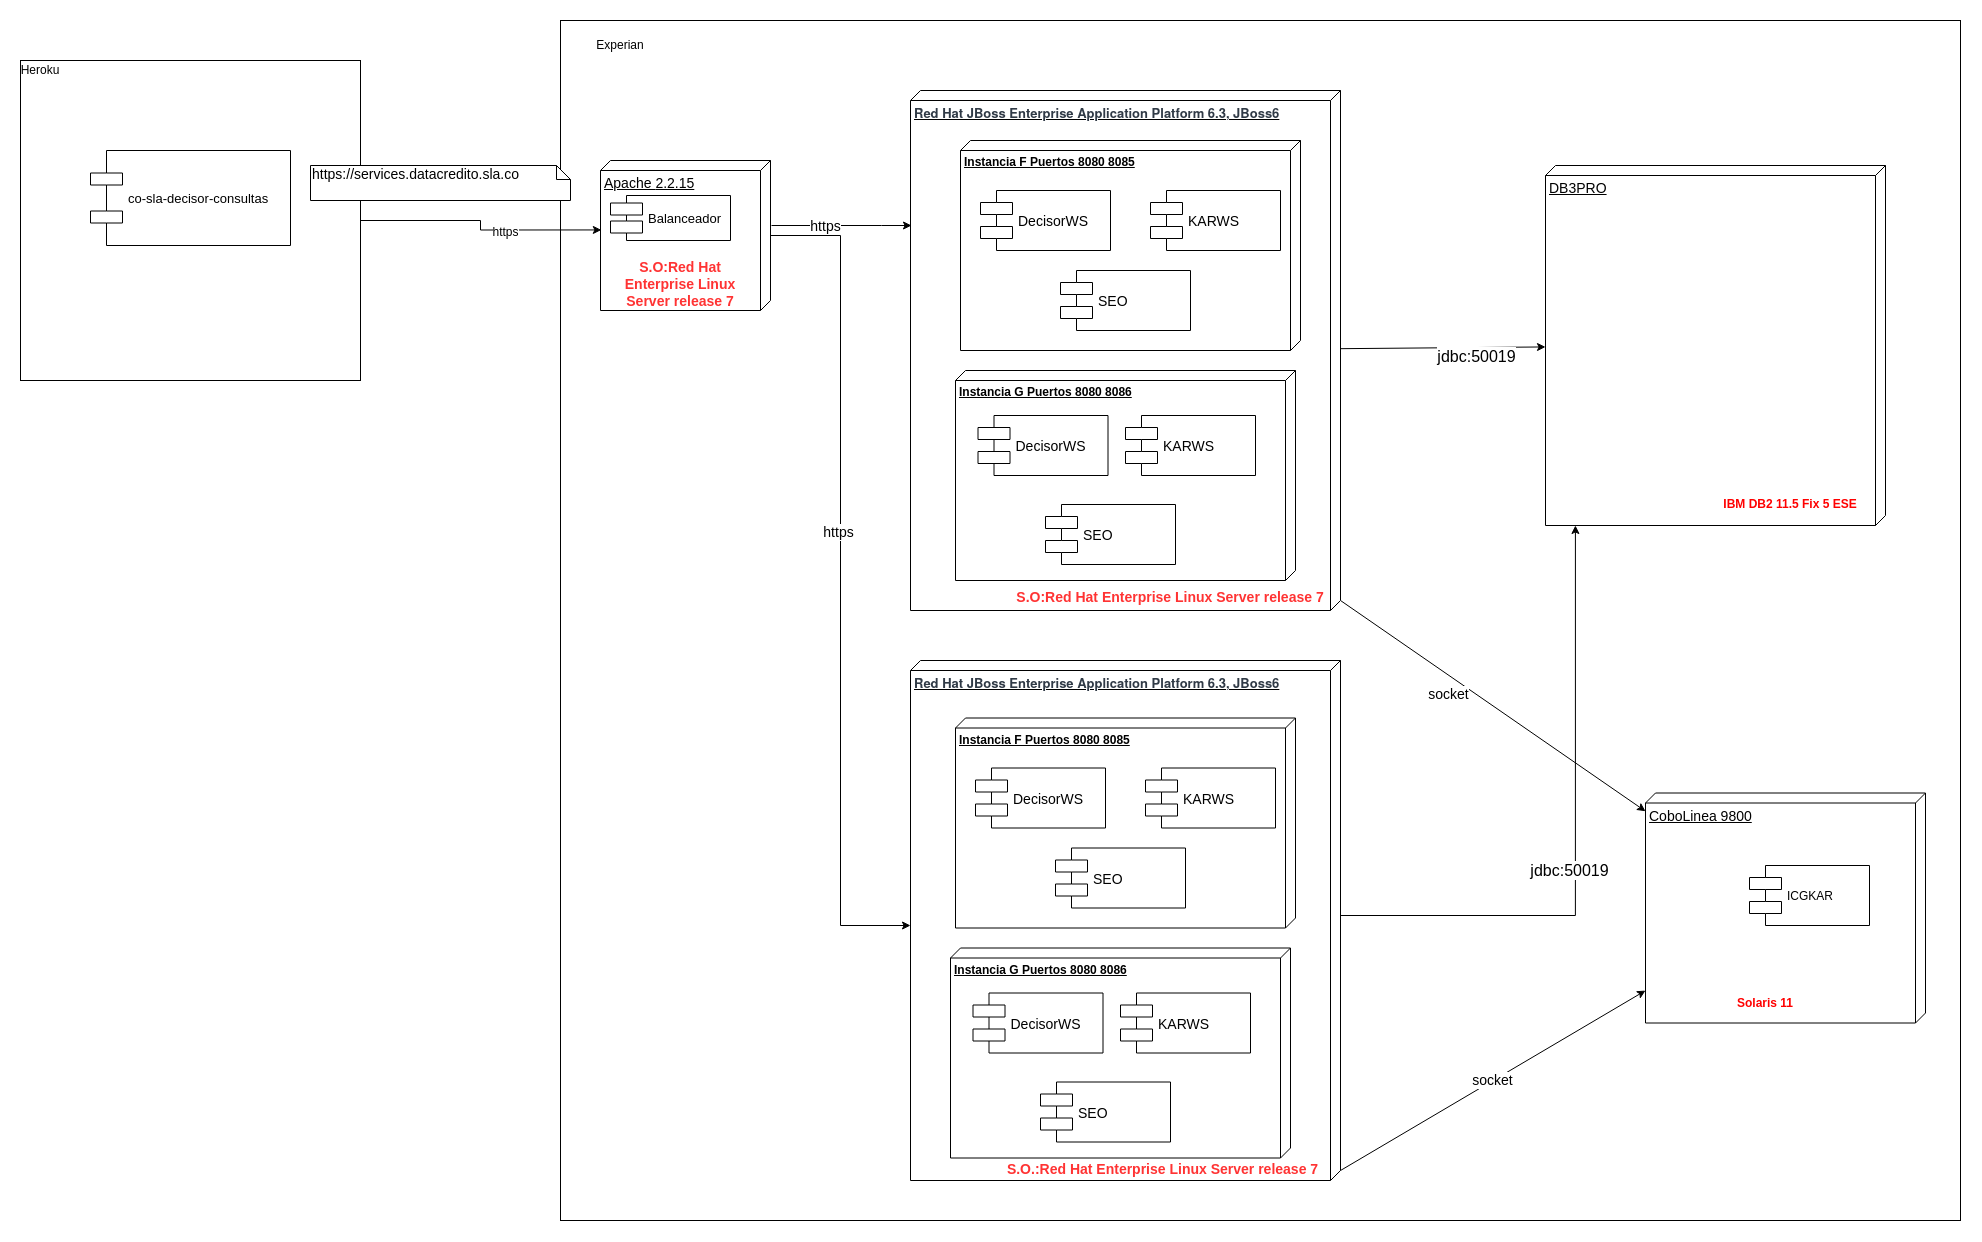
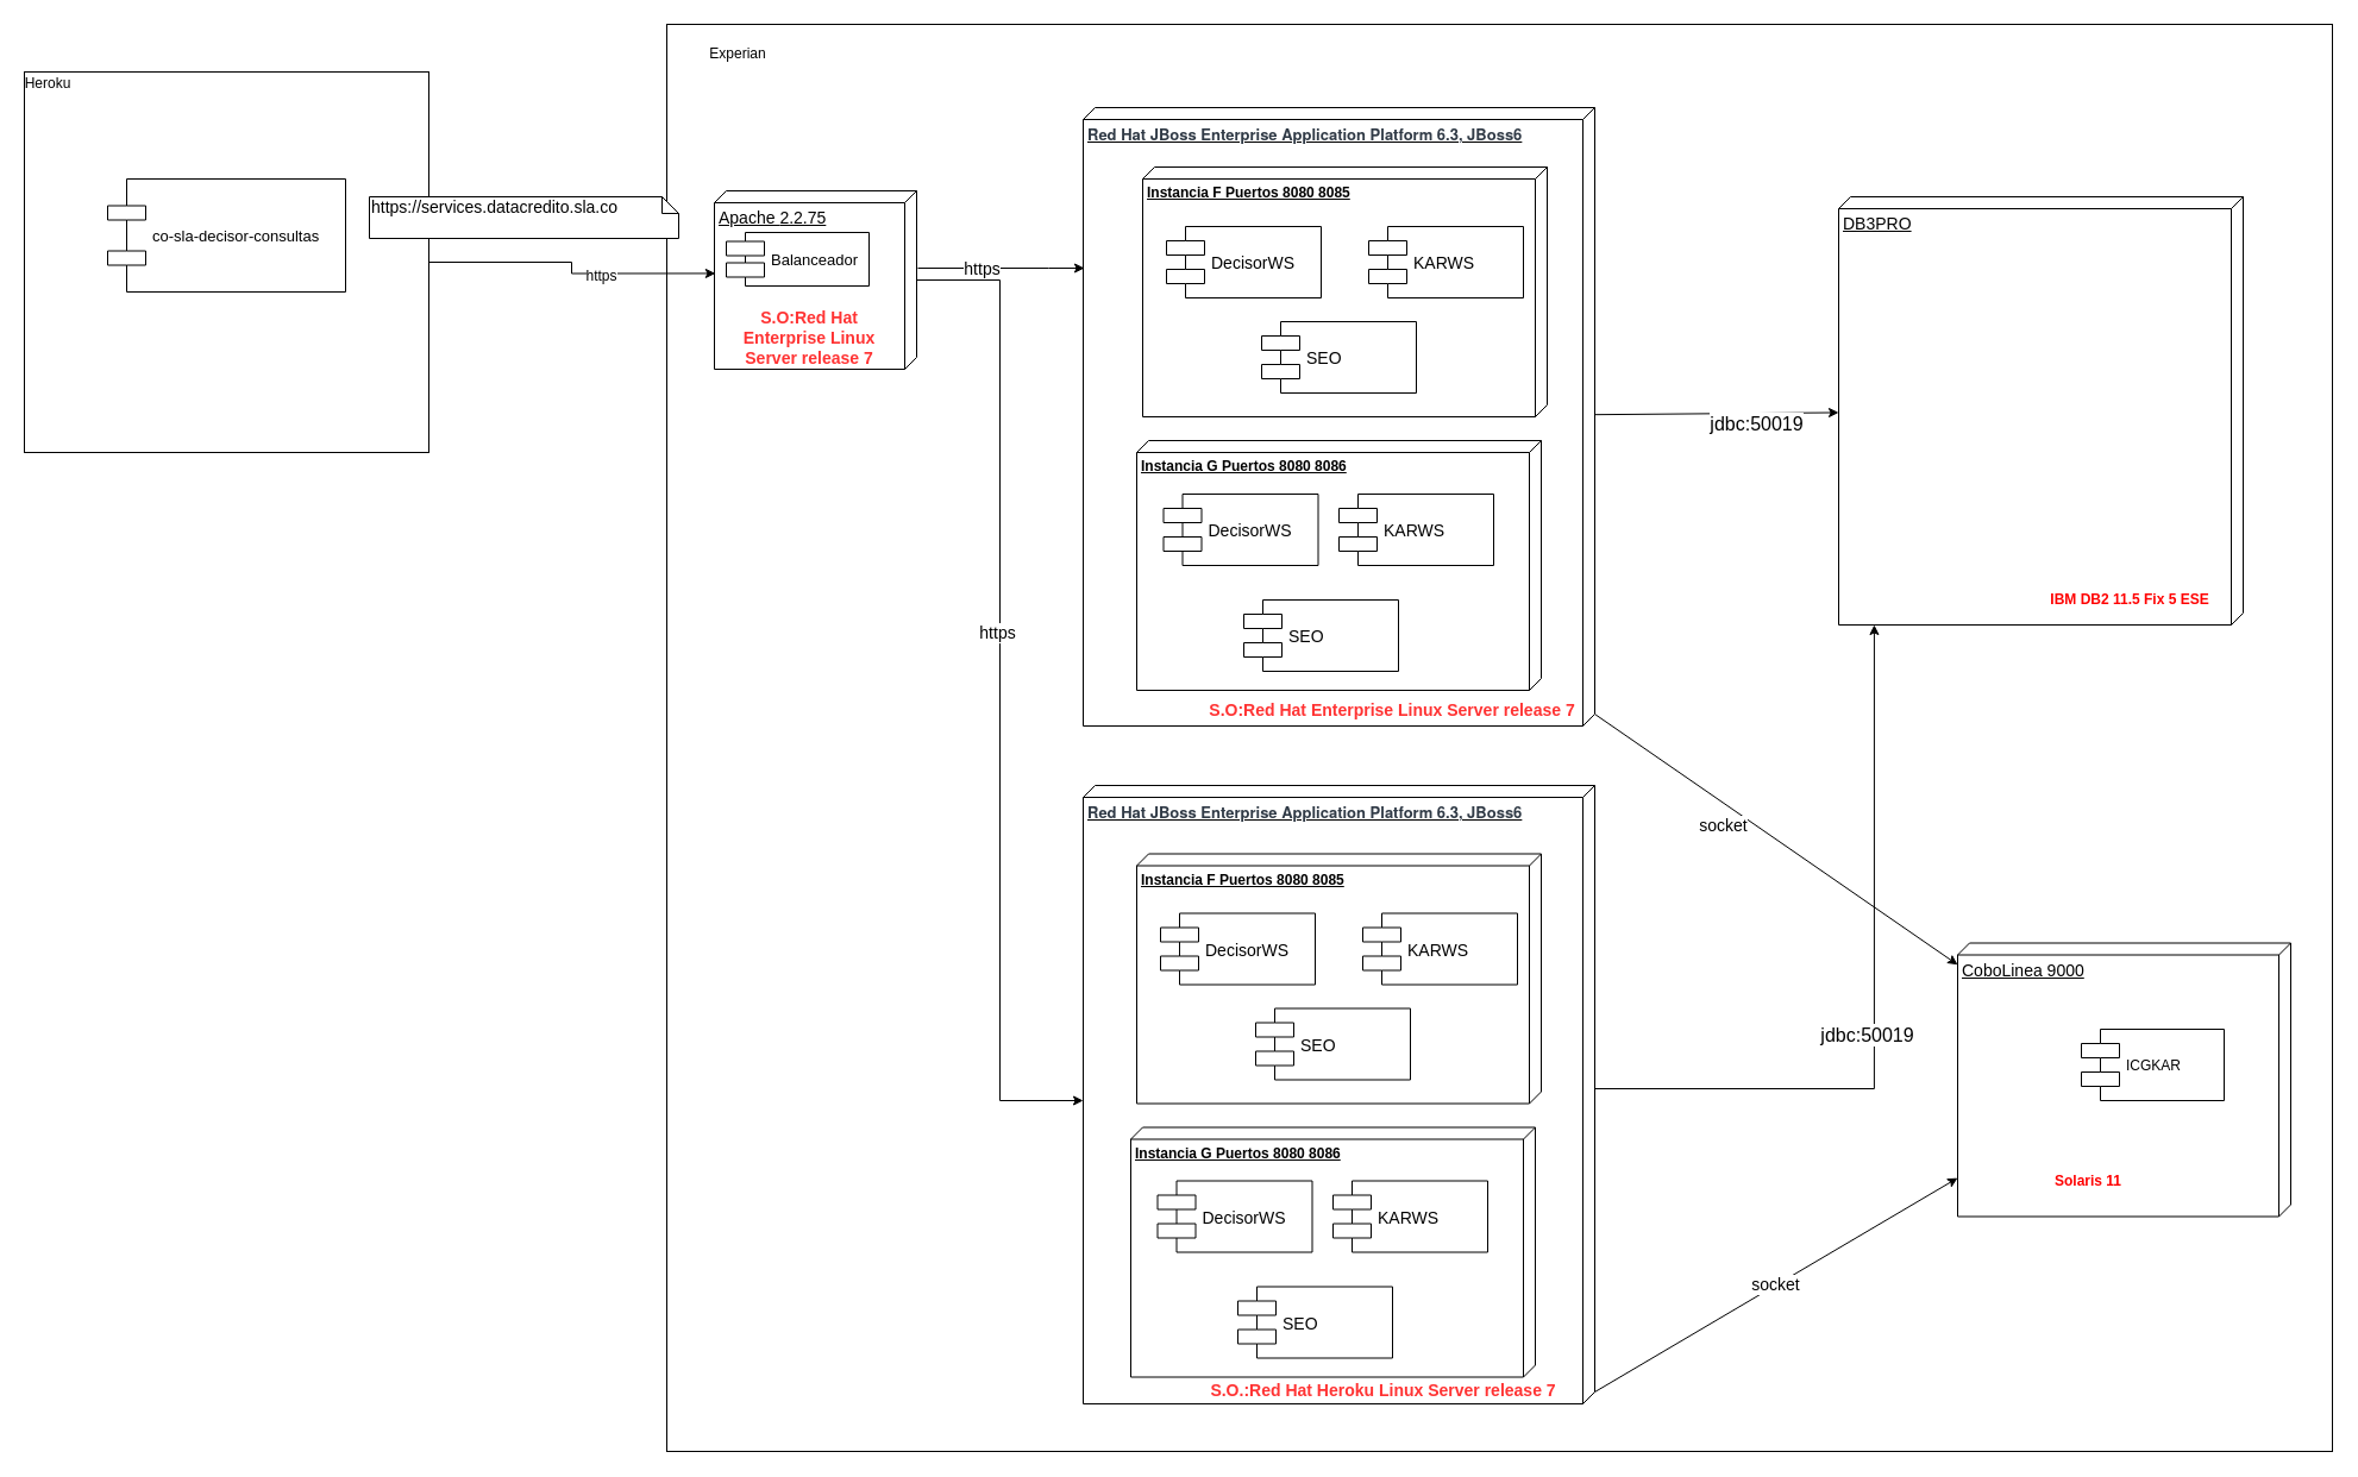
- <mxCell id="14" value="&lt;font style=&quot;font-size: 14px&quot;&gt;Apache&amp;nbsp;&lt;/font&gt;&lt;span style=&quot;font-family: &amp;#34;segoe ui&amp;#34; , , &amp;#34;apple color emoji&amp;#34; , &amp;#34;segoe ui emoji&amp;#34; , sans-serif ; font-size: 14px ; white-space: normal&quot;&gt;2.2.15&lt;/span&gt;" style="verticalAlign=top;align=left;spacingTop=8;spacingLeft=2;spacingRight=12;shape=cube;size=10;direction=south;fontStyle=4;html=1;" parent="1" vertex="1"><mxGeometry x="600" y="160" width="170" height="150" as="geometry" /></mxCell>
+ <mxCell id="14" value="&lt;font style=&quot;font-size: 14px&quot;&gt;Apache&amp;nbsp;&lt;/font&gt;&lt;span style=&quot;font-family: &amp;#34;segoe ui&amp;#34; , , &amp;#34;apple color emoji&amp;#34; , &amp;#34;segoe ui emoji&amp;#34; , sans-serif ; font-size: 14px ; white-space: normal&quot;&gt;2.2.75&lt;/span&gt;" style="verticalAlign=top;align=left;spacingTop=8;spacingLeft=2;spacingRight=12;shape=cube;size=10;direction=south;fontStyle=4;html=1;" parent="1" vertex="1"><mxGeometry x="600" y="160" width="170" height="150" as="geometry" /></mxCell>
- <mxCell id="27" value="&lt;font style=&quot;font-size: 14px&quot;&gt;CoboLinea 9800&lt;/font&gt;" style="verticalAlign=top;align=left;spacingTop=8;spacingLeft=2;spacingRight=12;shape=cube;size=10;direction=south;fontStyle=4;html=1;" parent="1" vertex="1"><mxGeometry x="1645" y="792.5" width="280" height="230" as="geometry" /></mxCell>
+ <mxCell id="27" value="&lt;font style=&quot;font-size: 14px&quot;&gt;CoboLinea 9000&lt;/font&gt;" style="verticalAlign=top;align=left;spacingTop=8;spacingLeft=2;spacingRight=12;shape=cube;size=10;direction=south;fontStyle=4;html=1;" parent="1" vertex="1"><mxGeometry x="1645" y="792.5" width="280" height="230" as="geometry" /></mxCell>
- <mxCell id="48" value="Solaris 11" style="text;html=1;strokeColor=none;fillColor=none;align=center;verticalAlign=middle;whiteSpace=wrap;rounded=0;fontColor=#FF0000;fontStyle=1" parent="1" vertex="1"><mxGeometry x="1680" y="993" width="170" height="20" as="geometry" /></mxCell>
+ <mxCell id="48" value="Solaris 11" style="text;html=1;strokeColor=none;fillColor=none;align=center;verticalAlign=middle;whiteSpace=wrap;rounded=0;fontColor=#FF0000;fontStyle=1" parent="1" vertex="1"><mxGeometry x="1670" y="983" width="170" height="20" as="geometry" /></mxCell>
- <mxCell id="45" value="&lt;div style=&quot;box-sizing: border-box ; font-family: &amp;quot;segoe ui&amp;quot; , , &amp;quot;apple color emoji&amp;quot; , &amp;quot;segoe ui emoji&amp;quot; , sans-serif ; font-size: 14px&quot;&gt;S.O.:Red Hat Enterprise Linux Server release 7&lt;/div&gt;" style="text;html=1;strokeColor=none;fillColor=none;align=center;verticalAlign=middle;whiteSpace=wrap;rounded=0;fontColor=#FF3333;fontStyle=1" parent="1" vertex="1"><mxGeometry x="1000" y="1158.5" width="325" height="20" as="geometry" /></mxCell>
+ <mxCell id="45" value="&lt;div style=&quot;box-sizing: border-box ; font-family: &amp;quot;segoe ui&amp;quot; , , &amp;quot;apple color emoji&amp;quot; , &amp;quot;segoe ui emoji&amp;quot; , sans-serif ; font-size: 14px&quot;&gt;S.O.:Red Hat Heroku Linux Server release 7&lt;/div&gt;" style="text;html=1;strokeColor=none;fillColor=none;align=center;verticalAlign=middle;whiteSpace=wrap;rounded=0;fontColor=#FF3333;fontStyle=1" parent="1" vertex="1"><mxGeometry x="1000" y="1158.5" width="325" height="20" as="geometry" /></mxCell>
